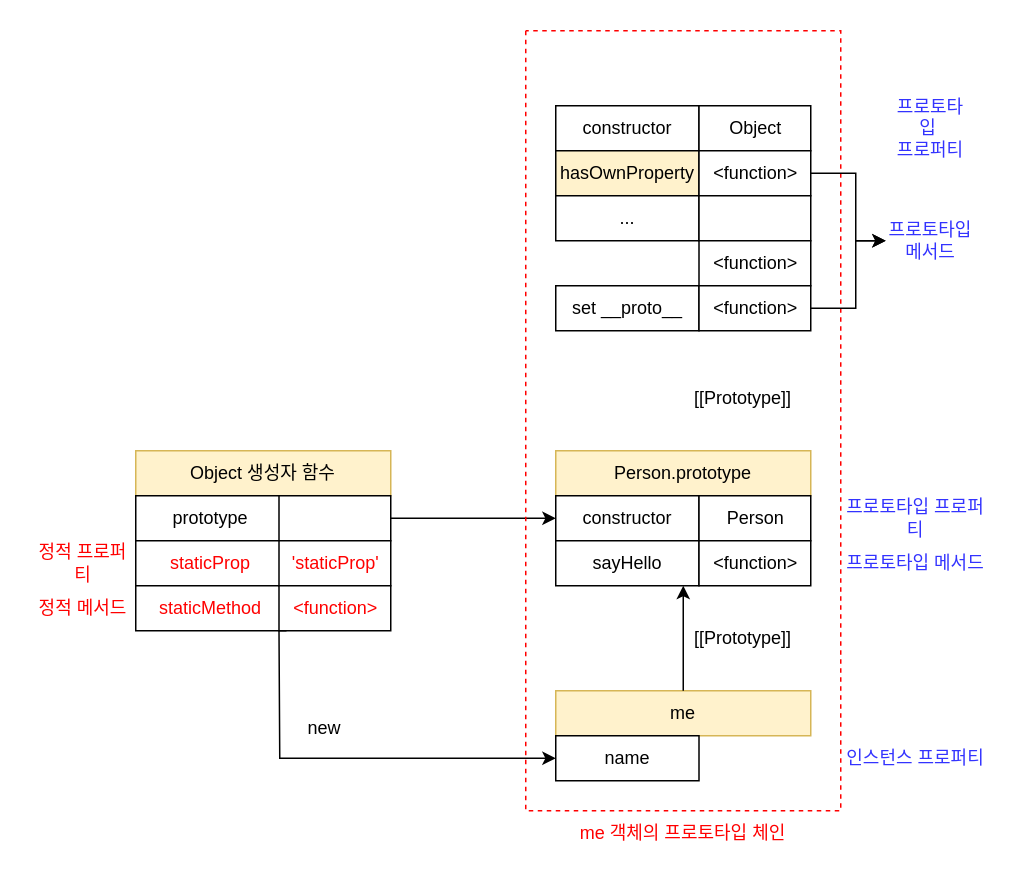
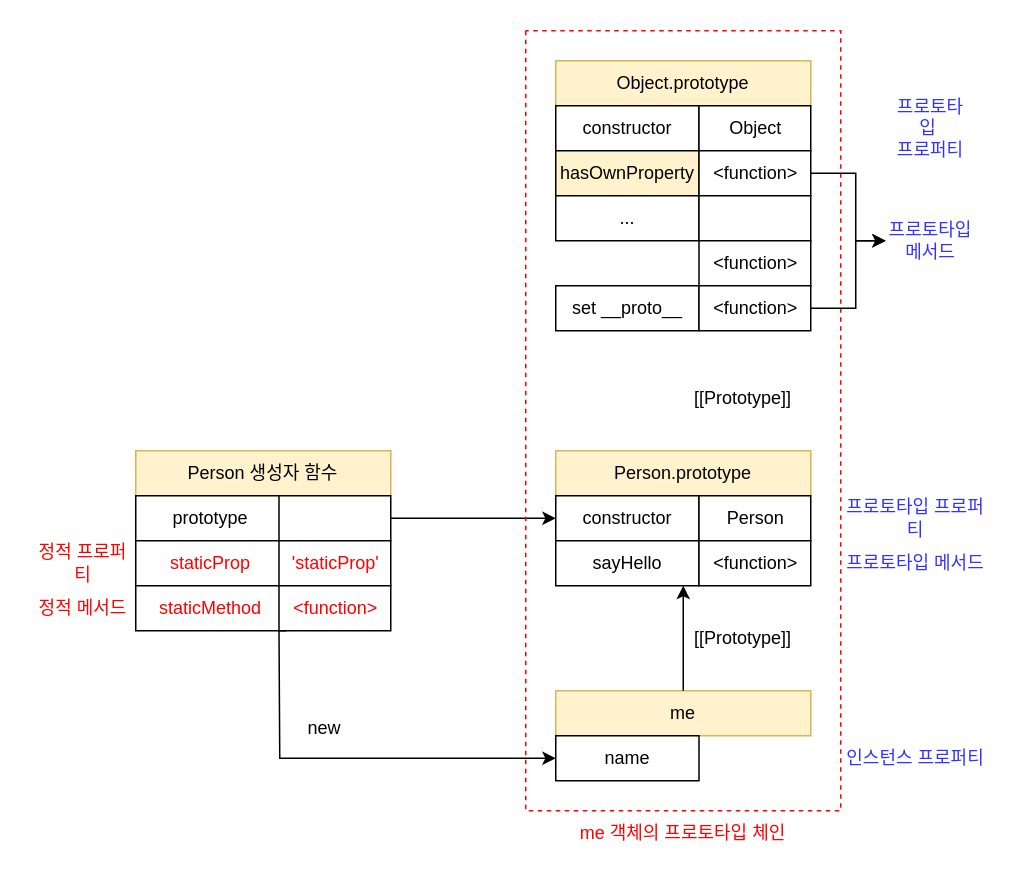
+ <mxCell id="12" value="Object.prototype" style="rounded=0;whiteSpace=wrap;html=1;fillColor=#fff2cc;strokeColor=#d6b656;" vertex="1" parent="1"><mxGeometry x="370" y="40" width="170" height="30" as="geometry" /></mxCell>
- <mxCell id="2" value="Object 생성자 함수" style="rounded=0;whiteSpace=wrap;html=1;fillColor=#fff2cc;strokeColor=#d6b656;" vertex="1" parent="1"><mxGeometry x="90" y="300" width="170" height="30" as="geometry" /></mxCell>
+ <mxCell id="2" value="Person 생성자 함수" style="rounded=0;whiteSpace=wrap;html=1;fillColor=#fff2cc;strokeColor=#d6b656;" vertex="1" parent="1"><mxGeometry x="90" y="300" width="170" height="30" as="geometry" /></mxCell>
